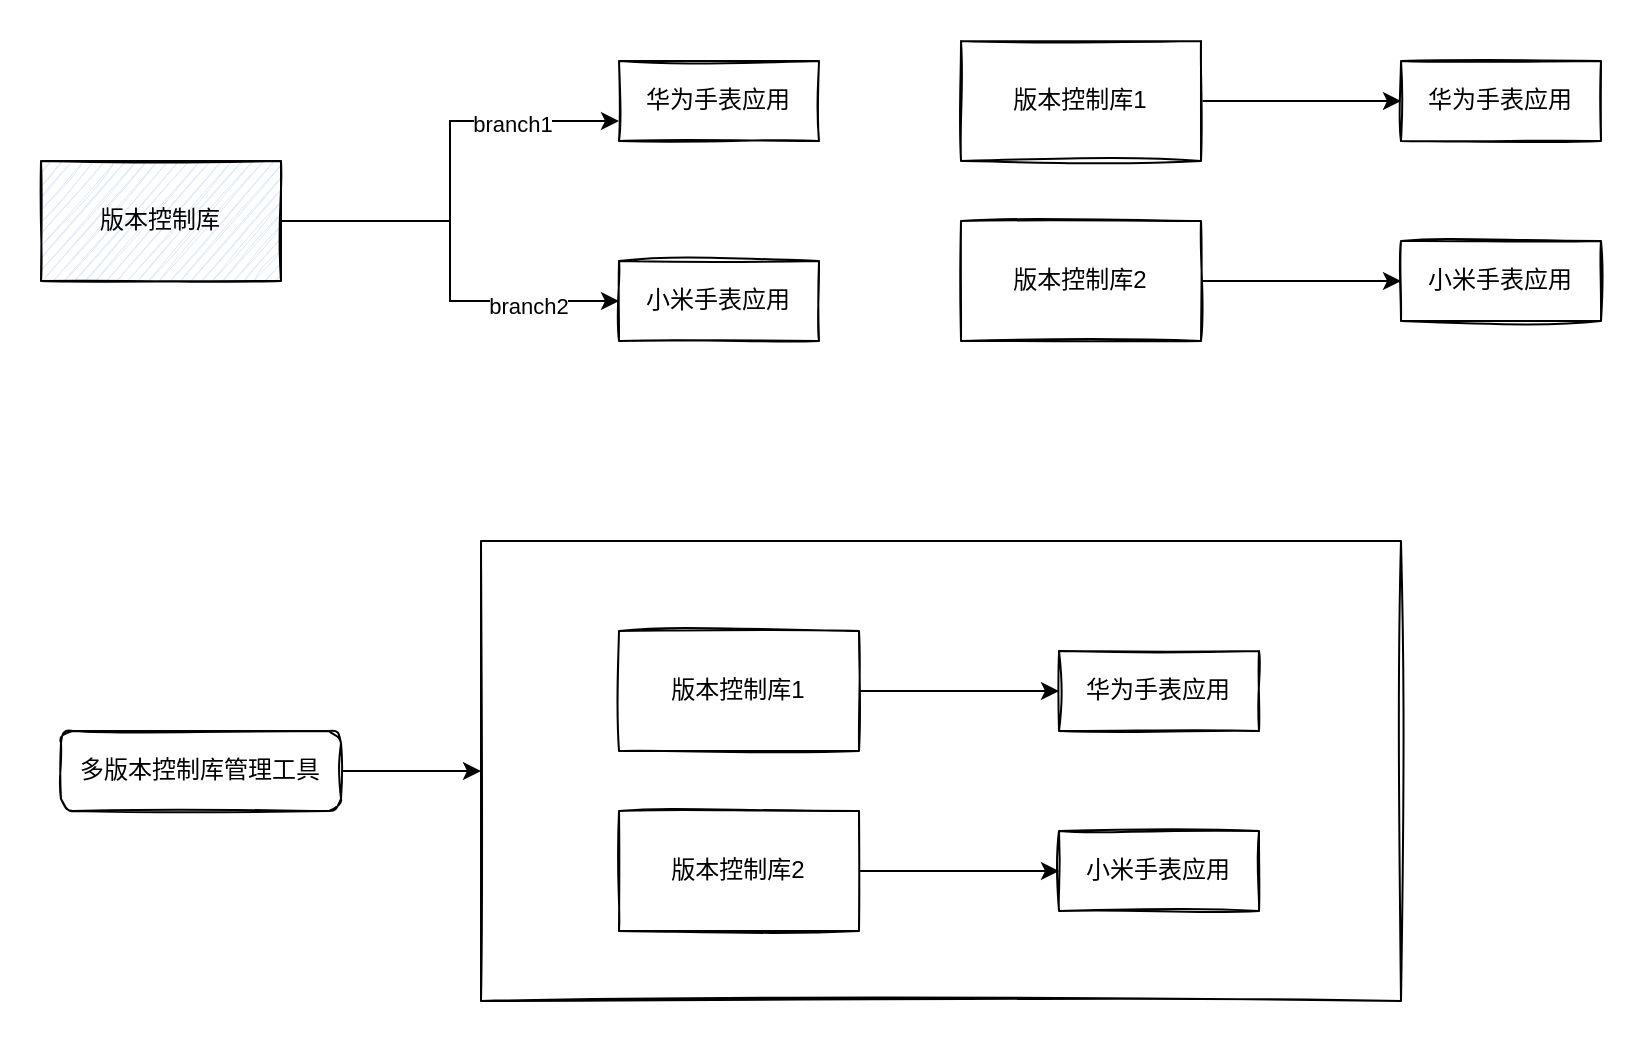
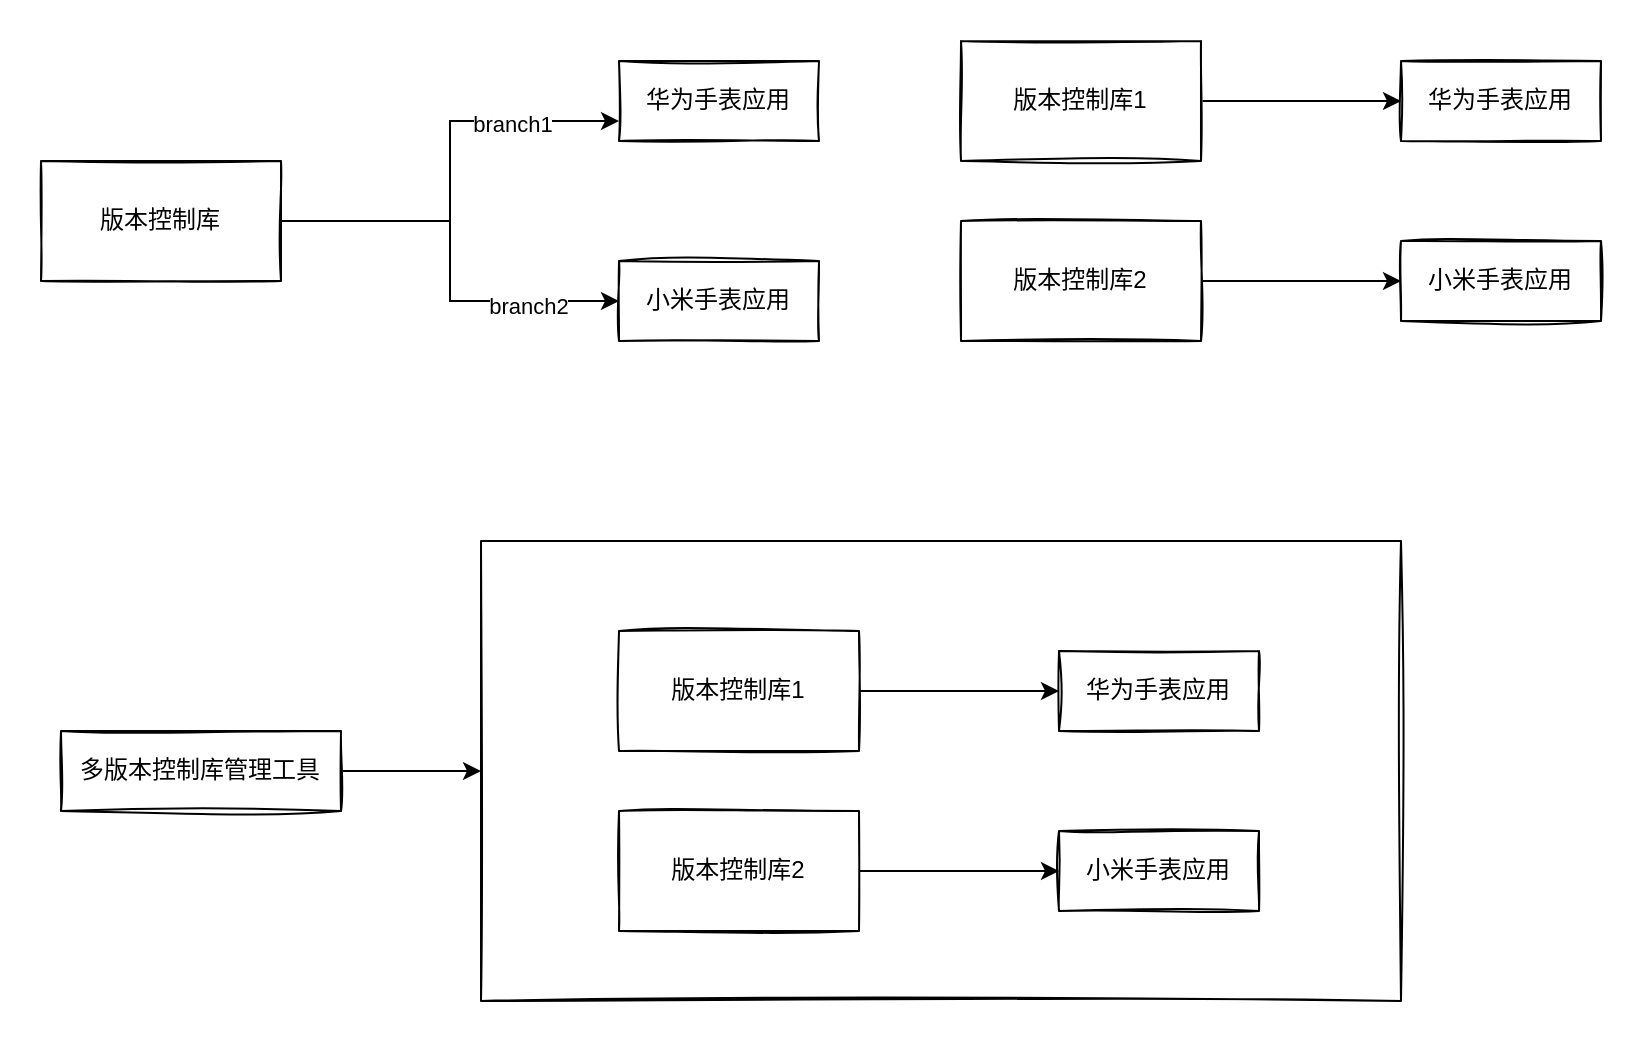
- <mxCell id="8" value="版本控制库" style="rounded=0;whiteSpace=wrap;html=1;sketch=1;fillColor=#dae8fc;" vertex="1" parent="1"><mxGeometry x="20" y="80" width="120" height="60" as="geometry" /></mxCell>
+ <mxCell id="8" value="版本控制库" style="rounded=0;whiteSpace=wrap;html=1;sketch=1;" vertex="1" parent="1"><mxGeometry x="20" y="80" width="120" height="60" as="geometry" /></mxCell>
- <mxCell id="22" value="多版本控制库管理工具" style="whiteSpace=wrap;html=1;sketch=1;rounded=1;" vertex="1" parent="1"><mxGeometry x="30" y="365" width="140" height="40" as="geometry" /></mxCell>
+ <mxCell id="22" value="多版本控制库管理工具" style="rounded=0;whiteSpace=wrap;html=1;sketch=1;" vertex="1" parent="1"><mxGeometry x="30" y="365" width="140" height="40" as="geometry" /></mxCell>
